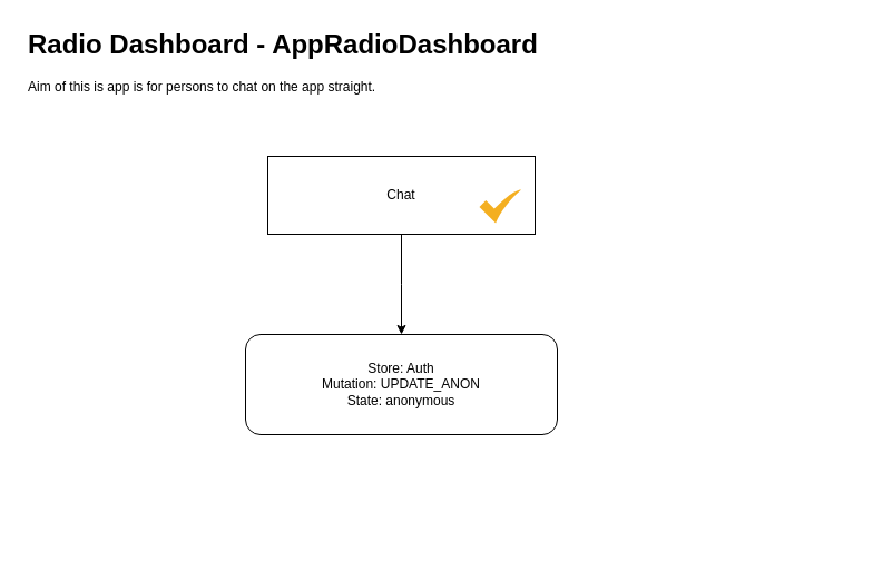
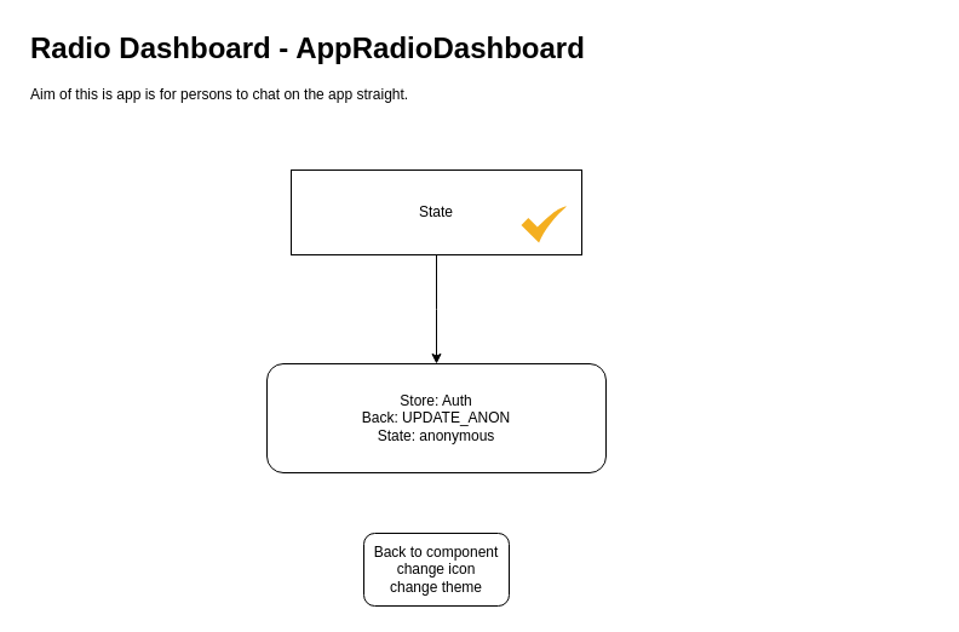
- <mxCell id="4" value="Chat" style="html=1;whiteSpace=wrap;container=1;recursiveResize=0;collapsible=0;" vertex="1" parent="1"><mxGeometry x="240" y="140" width="240" height="70" as="geometry" /></mxCell>
+ <mxCell id="4" value="State" style="html=1;whiteSpace=wrap;container=1;recursiveResize=0;collapsible=0;" vertex="1" parent="1"><mxGeometry x="240" y="140" width="240" height="70" as="geometry" /></mxCell>
- <mxCell id="6" value="Store: Auth&lt;br&gt;Mutation: UPDATE_ANON&lt;br&gt;State:&amp;nbsp;anonymous" style="rounded=1;whiteSpace=wrap;html=1;" vertex="1" parent="1"><mxGeometry x="220" y="300" width="280" height="90" as="geometry" /></mxCell>
+ <mxCell id="6" value="Store: Auth&lt;br&gt;Back: UPDATE_ANON&lt;br&gt;State:&amp;nbsp;anonymous" style="rounded=1;whiteSpace=wrap;html=1;" vertex="1" parent="1"><mxGeometry x="220" y="300" width="280" height="90" as="geometry" /></mxCell>
+ <mxCell id="7" value="Back to component&lt;br&gt;change icon&lt;br&gt;change theme" style="whiteSpace=wrap;html=1;rounded=1;" vertex="1" parent="1"><mxGeometry x="300" y="440" width="120" height="60" as="geometry" /></mxCell>
